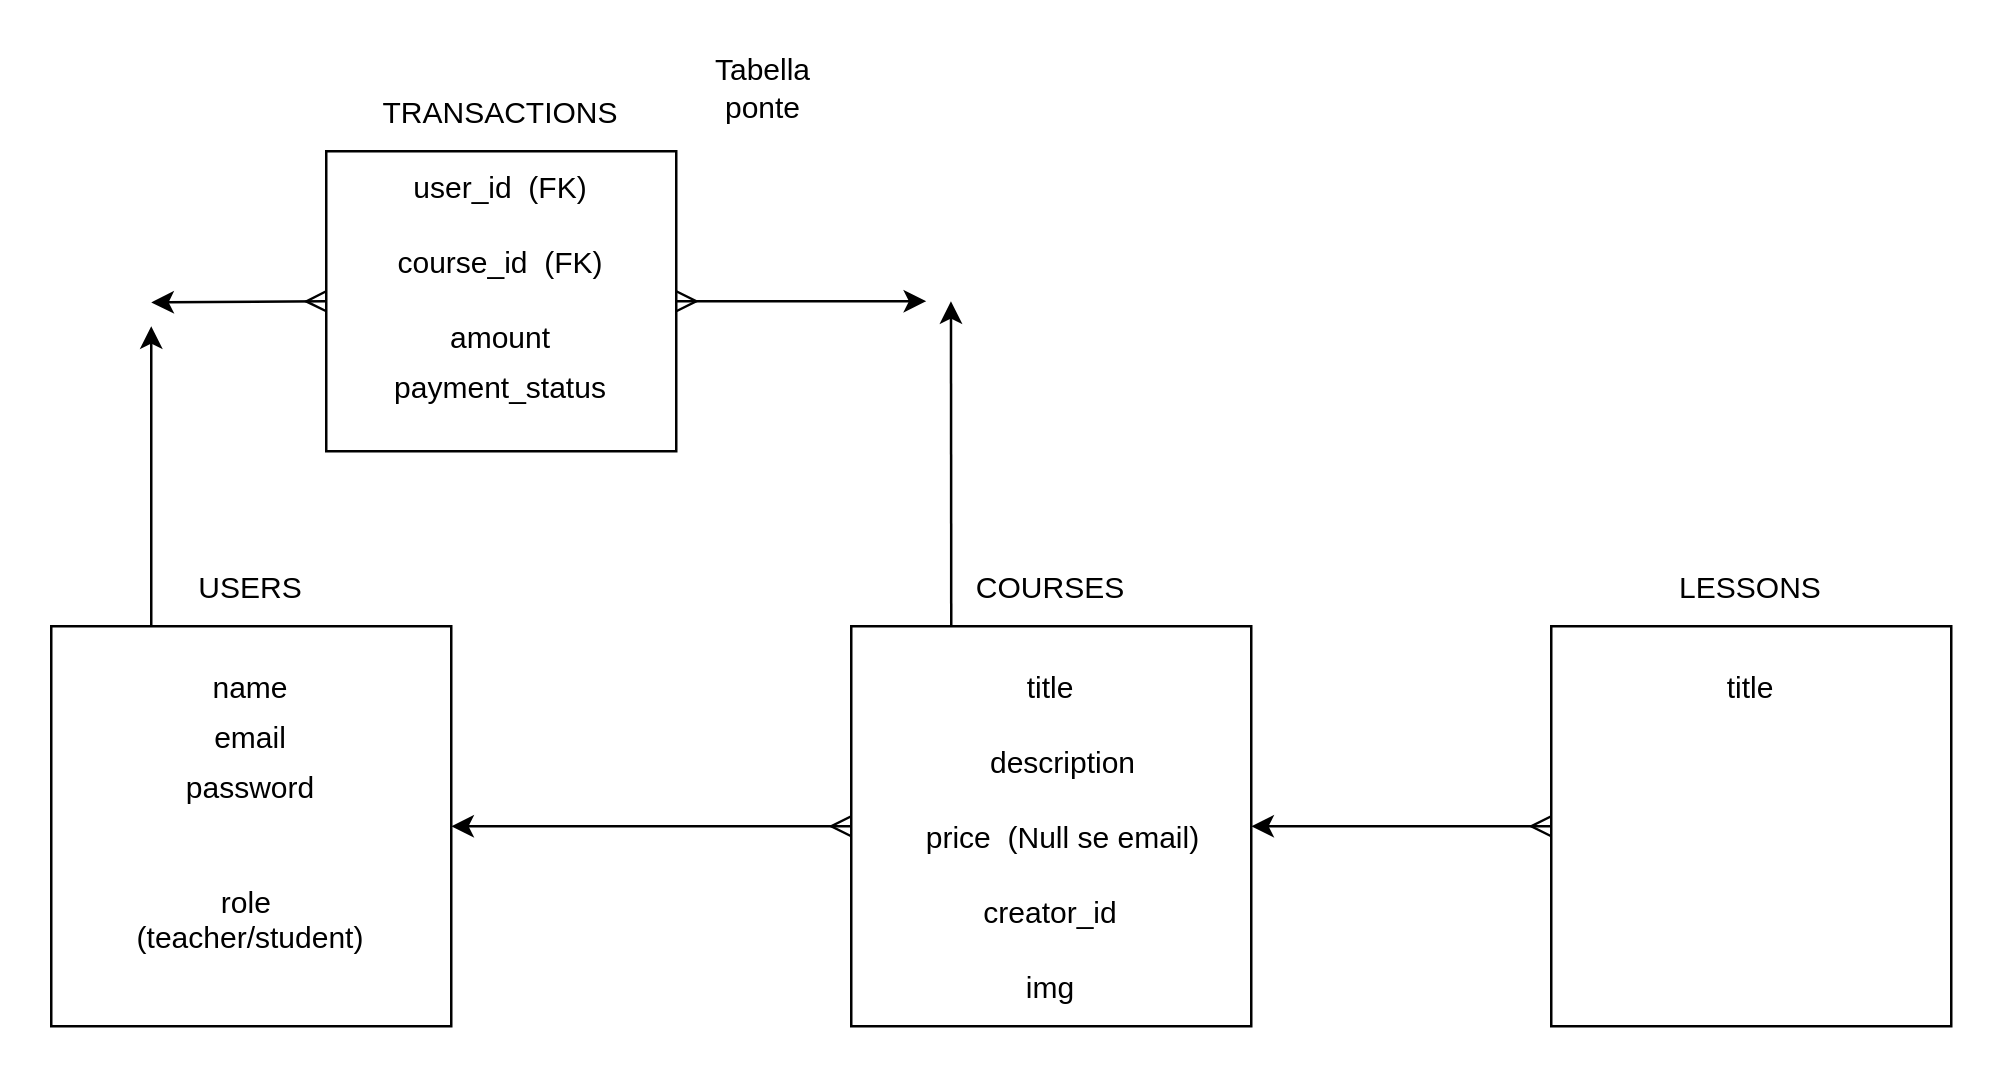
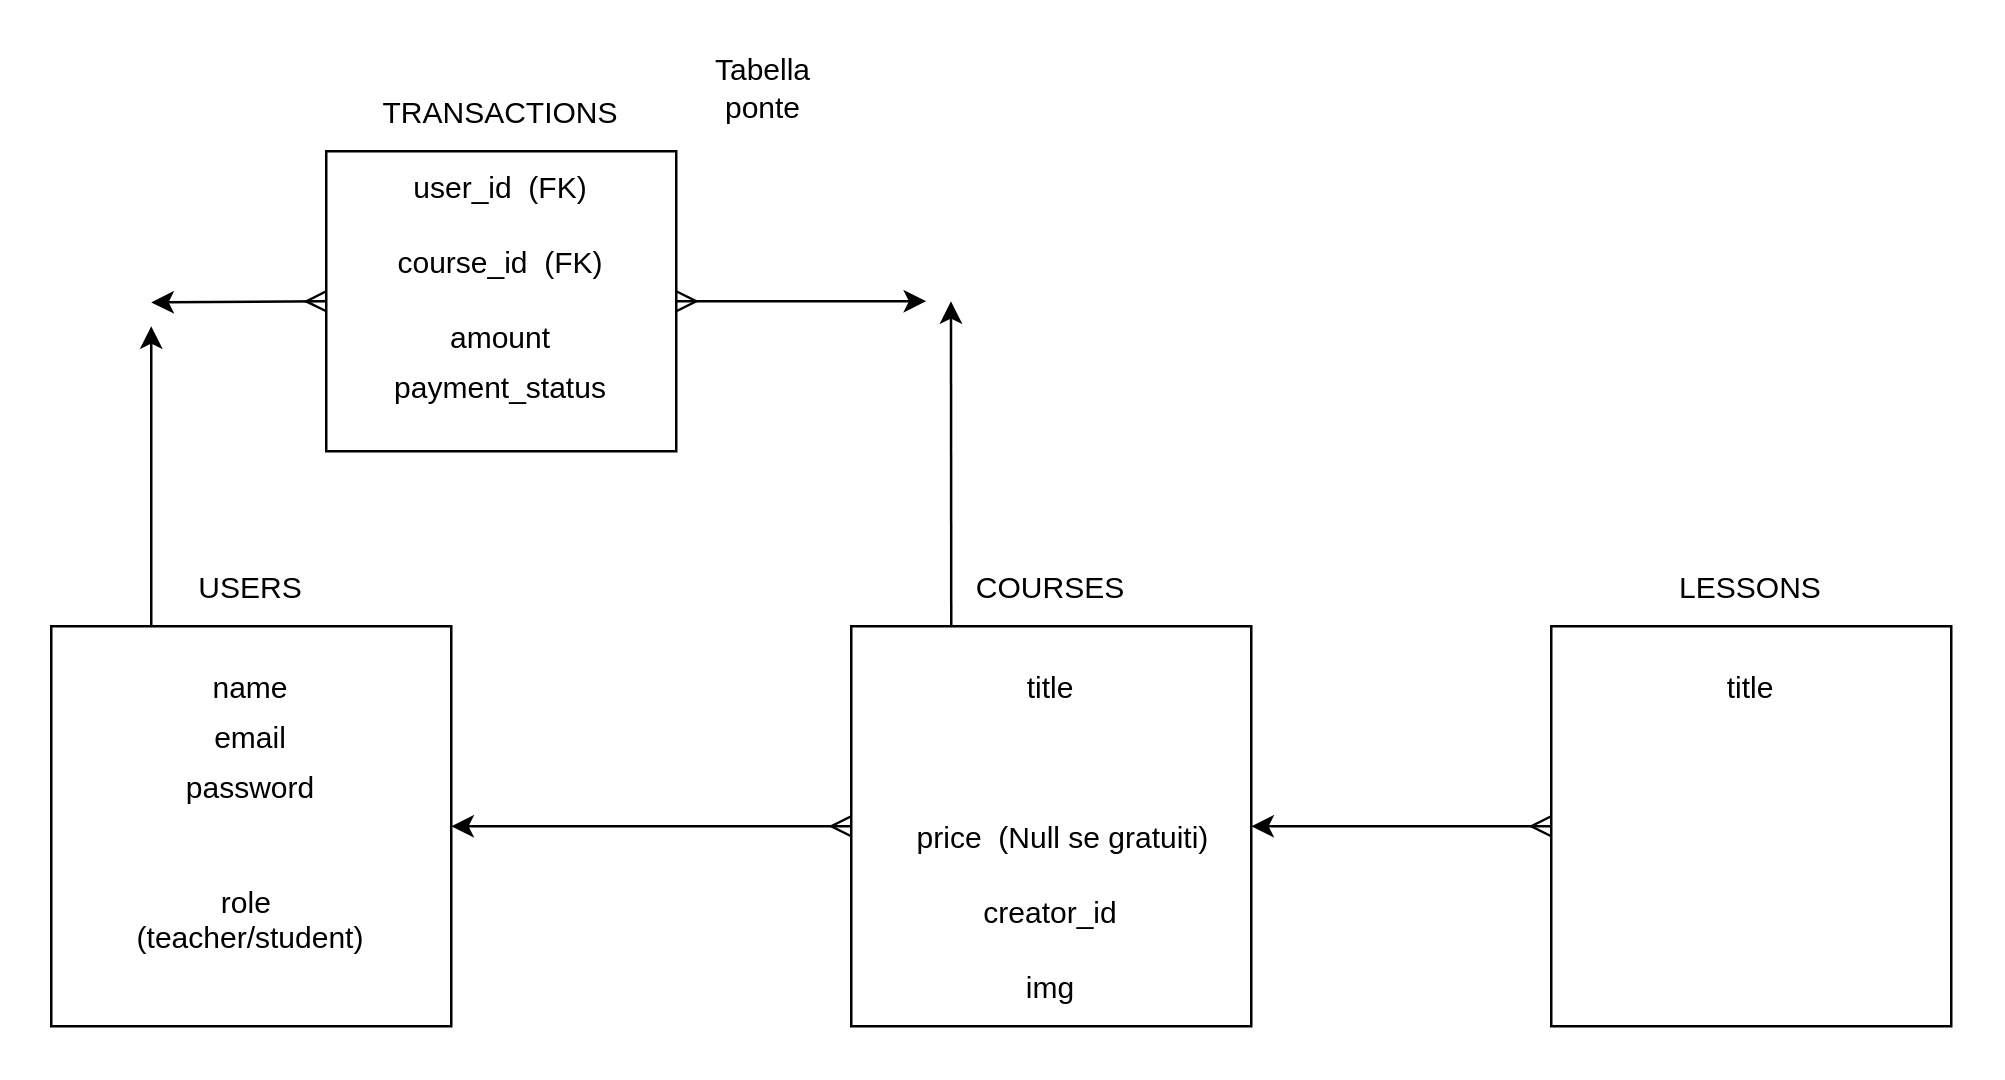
- <mxCell id="22" value="description" style="text;strokeColor=none;align=center;fillColor=none;html=1;verticalAlign=middle;whiteSpace=wrap;rounded=0;shadow=0;glass=0;" parent="1" vertex="1"><mxGeometry x="395" y="290" width="60" height="30" as="geometry" /></mxCell>
- <mxCell id="23" value="price&amp;nbsp; (Null se email)" style="text;strokeColor=none;align=center;fillColor=none;html=1;verticalAlign=middle;whiteSpace=wrap;rounded=0;shadow=0;glass=0;" parent="1" vertex="1"><mxGeometry x="360" y="320" width="130" height="30" as="geometry" /></mxCell>
+ <mxCell id="23" value="price&amp;nbsp; (Null se gratuiti)" style="text;strokeColor=none;align=center;fillColor=none;html=1;verticalAlign=middle;whiteSpace=wrap;rounded=0;shadow=0;glass=0;" parent="1" vertex="1"><mxGeometry x="360" y="320" width="130" height="30" as="geometry" /></mxCell>
